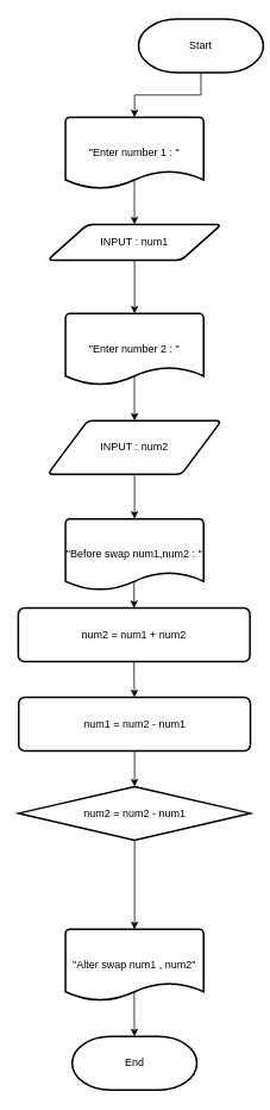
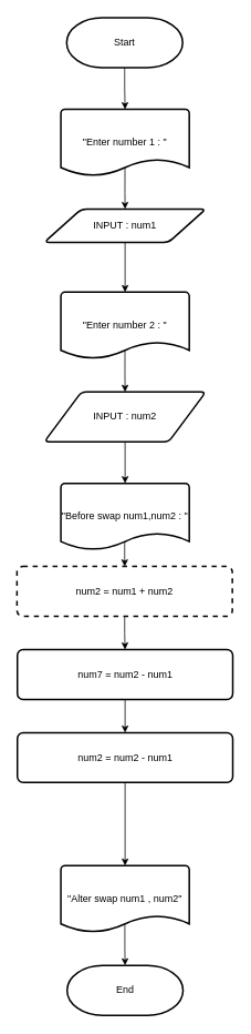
- <mxCell id="2" value="Start" style="strokeWidth=2;html=1;shape=mxgraph.flowchart.terminator;whiteSpace=wrap;" vertex="1" parent="1"><mxGeometry x="155" y="20" width="140" height="60" as="geometry" /></mxCell>
+ <mxCell id="2" value="Start" style="strokeWidth=2;html=1;shape=mxgraph.flowchart.terminator;whiteSpace=wrap;" vertex="1" parent="1"><mxGeometry x="80" y="20" width="140" height="60" as="geometry" /></mxCell>
- <mxCell id="12" value="num2 = num1 + num2" style="rounded=1;whiteSpace=wrap;html=1;absoluteArcSize=1;arcSize=14;strokeWidth=2;" vertex="1" parent="1"><mxGeometry x="20" y="680" width="260" height="60" as="geometry" /></mxCell>
+ <mxCell id="12" value="num2 = num1 + num2" style="rounded=1;whiteSpace=wrap;html=1;absoluteArcSize=1;arcSize=14;strokeWidth=2;dashed=1;" vertex="1" parent="1"><mxGeometry x="20" y="680" width="260" height="60" as="geometry" /></mxCell>
- <mxCell id="19" value="num1 = num2 - num1" style="rounded=1;whiteSpace=wrap;html=1;absoluteArcSize=1;arcSize=14;strokeWidth=2;" vertex="1" parent="1"><mxGeometry x="20.5" y="780" width="260" height="60" as="geometry" /></mxCell>
+ <mxCell id="19" value="num7 = num2 - num1" style="rounded=1;whiteSpace=wrap;html=1;absoluteArcSize=1;arcSize=14;strokeWidth=2;" vertex="1" parent="1"><mxGeometry x="20.5" y="780" width="260" height="60" as="geometry" /></mxCell>
- <mxCell id="20" value="num2 = num2 - num1" style="rhombus;whiteSpace=wrap;html=1;absoluteArcSize=1;arcSize=14;strokeWidth=2;" vertex="1" parent="1"><mxGeometry x="20.5" y="880" width="260" height="60" as="geometry" /></mxCell>
+ <mxCell id="20" value="num2 = num2 - num1" style="rounded=1;whiteSpace=wrap;html=1;absoluteArcSize=1;arcSize=14;strokeWidth=2;" vertex="1" parent="1"><mxGeometry x="20.5" y="880" width="260" height="60" as="geometry" /></mxCell>
